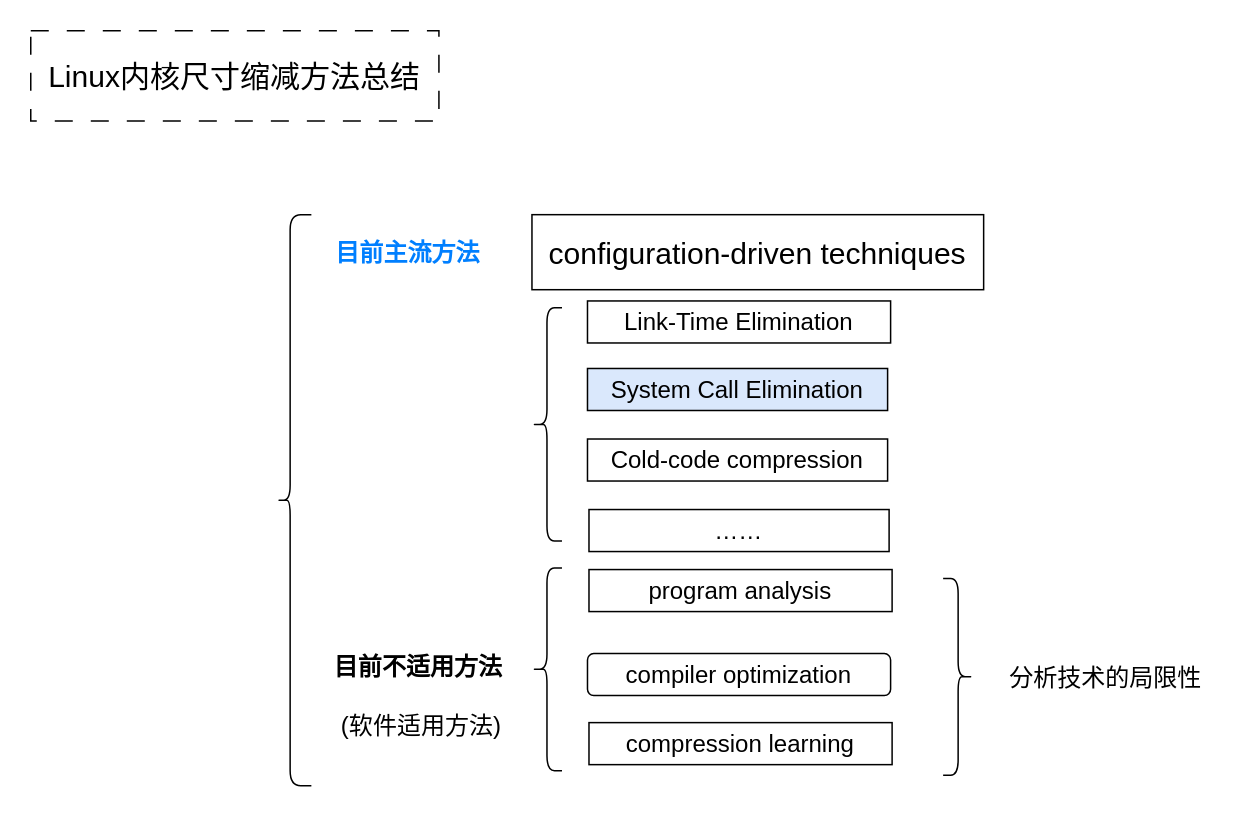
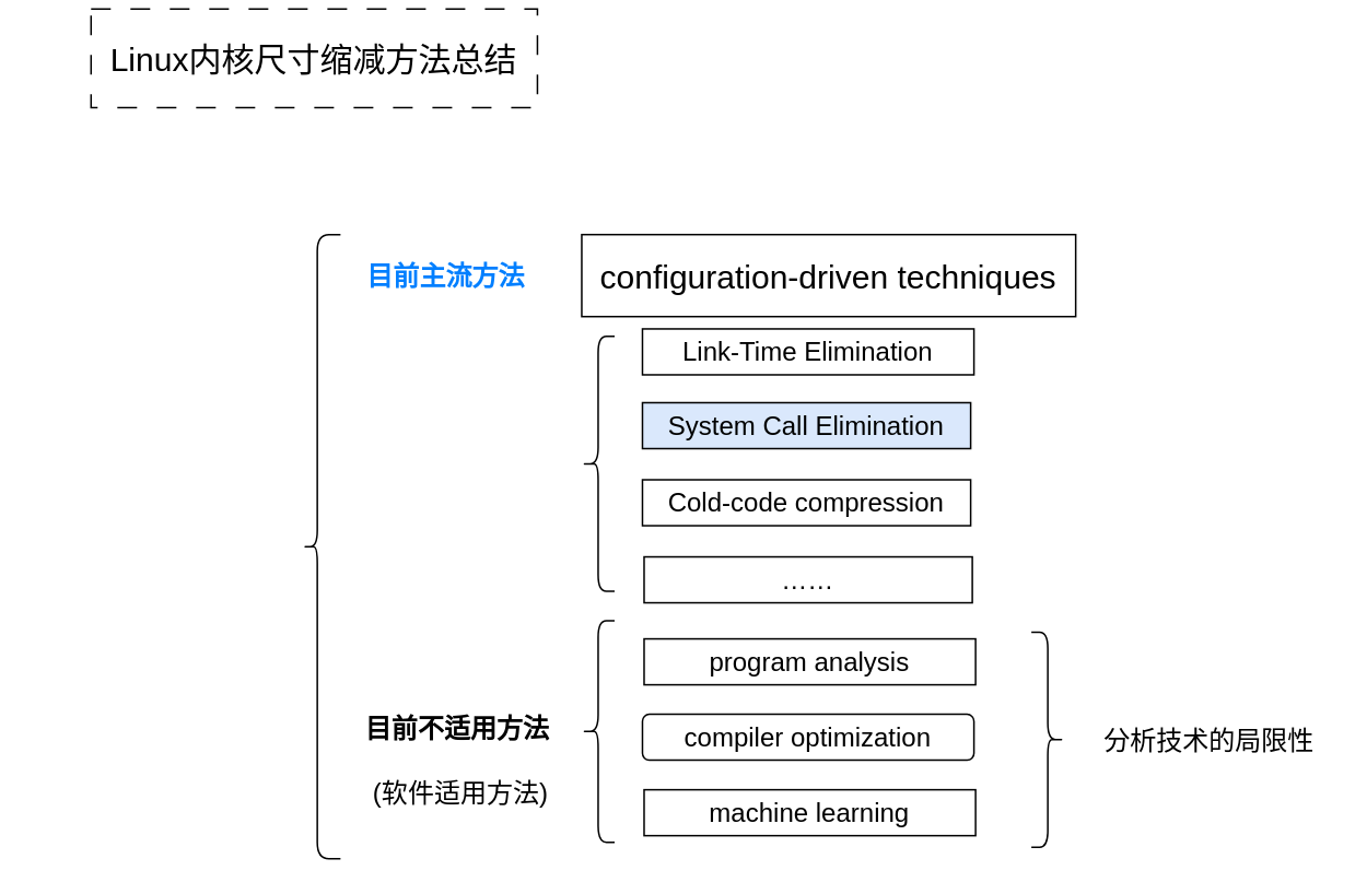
- <mxCell id="2" value="&lt;font style=&quot;font-size: 20px;&quot;&gt;Linux内核尺寸缩减方法总结&lt;/font&gt;" style="rounded=0;whiteSpace=wrap;html=1;fontSize=16;dashed=1;dashPattern=12 12;" parent="1" vertex="1"><mxGeometry x="20" y="20" width="272" height="60" as="geometry" /></mxCell>
+ <mxCell id="2" value="&lt;font style=&quot;font-size: 20px;&quot;&gt;Linux内核尺寸缩减方法总结&lt;/font&gt;" style="rounded=0;whiteSpace=wrap;html=1;fontSize=16;dashed=1;dashPattern=12 12;" parent="1" vertex="1"><mxGeometry x="55" y="5" width="272" height="60" as="geometry" /></mxCell>
- <mxCell id="13" value="program analysis" style="rounded=0;whiteSpace=wrap;html=1;fontSize=16;" parent="1" vertex="1"><mxGeometry x="392" y="379" width="202" height="28" as="geometry" /></mxCell>
+ <mxCell id="13" value="program analysis" style="rounded=0;whiteSpace=wrap;html=1;fontSize=16;" parent="1" vertex="1"><mxGeometry x="392" y="389" width="202" height="28" as="geometry" /></mxCell>
- <mxCell id="15" value="compression learning" style="rounded=0;whiteSpace=wrap;html=1;fontSize=16;" parent="1" vertex="1"><mxGeometry x="392" y="481" width="202" height="28" as="geometry" /></mxCell>
+ <mxCell id="15" value="machine learning" style="rounded=0;whiteSpace=wrap;html=1;fontSize=16;" parent="1" vertex="1"><mxGeometry x="392" y="481" width="202" height="28" as="geometry" /></mxCell>
